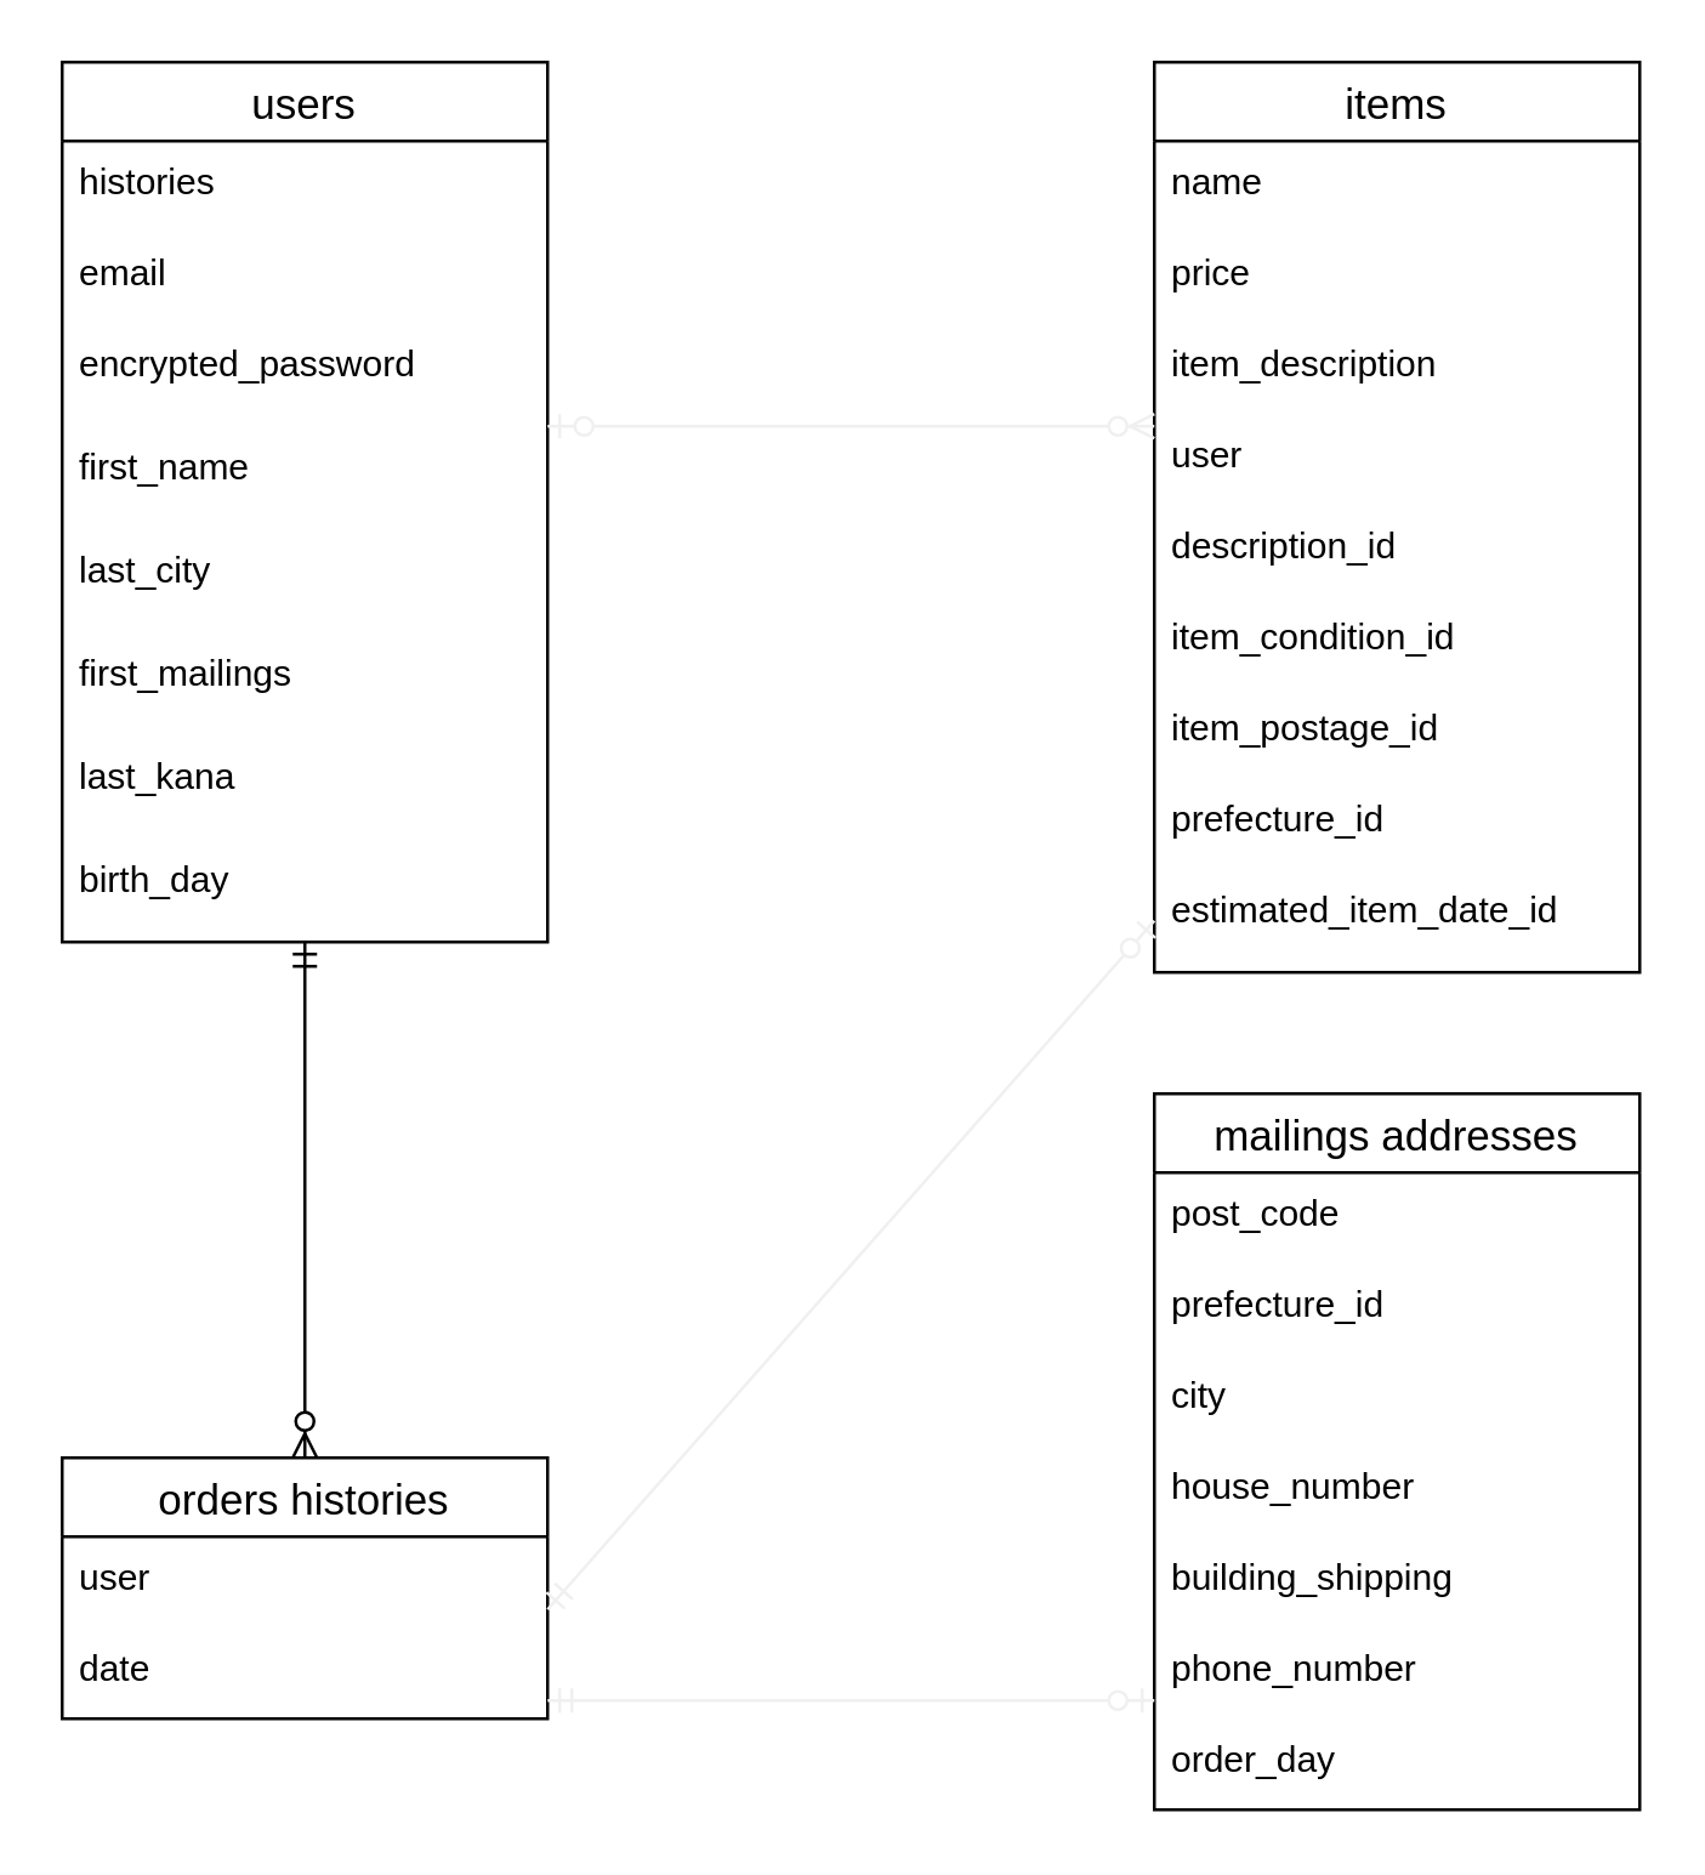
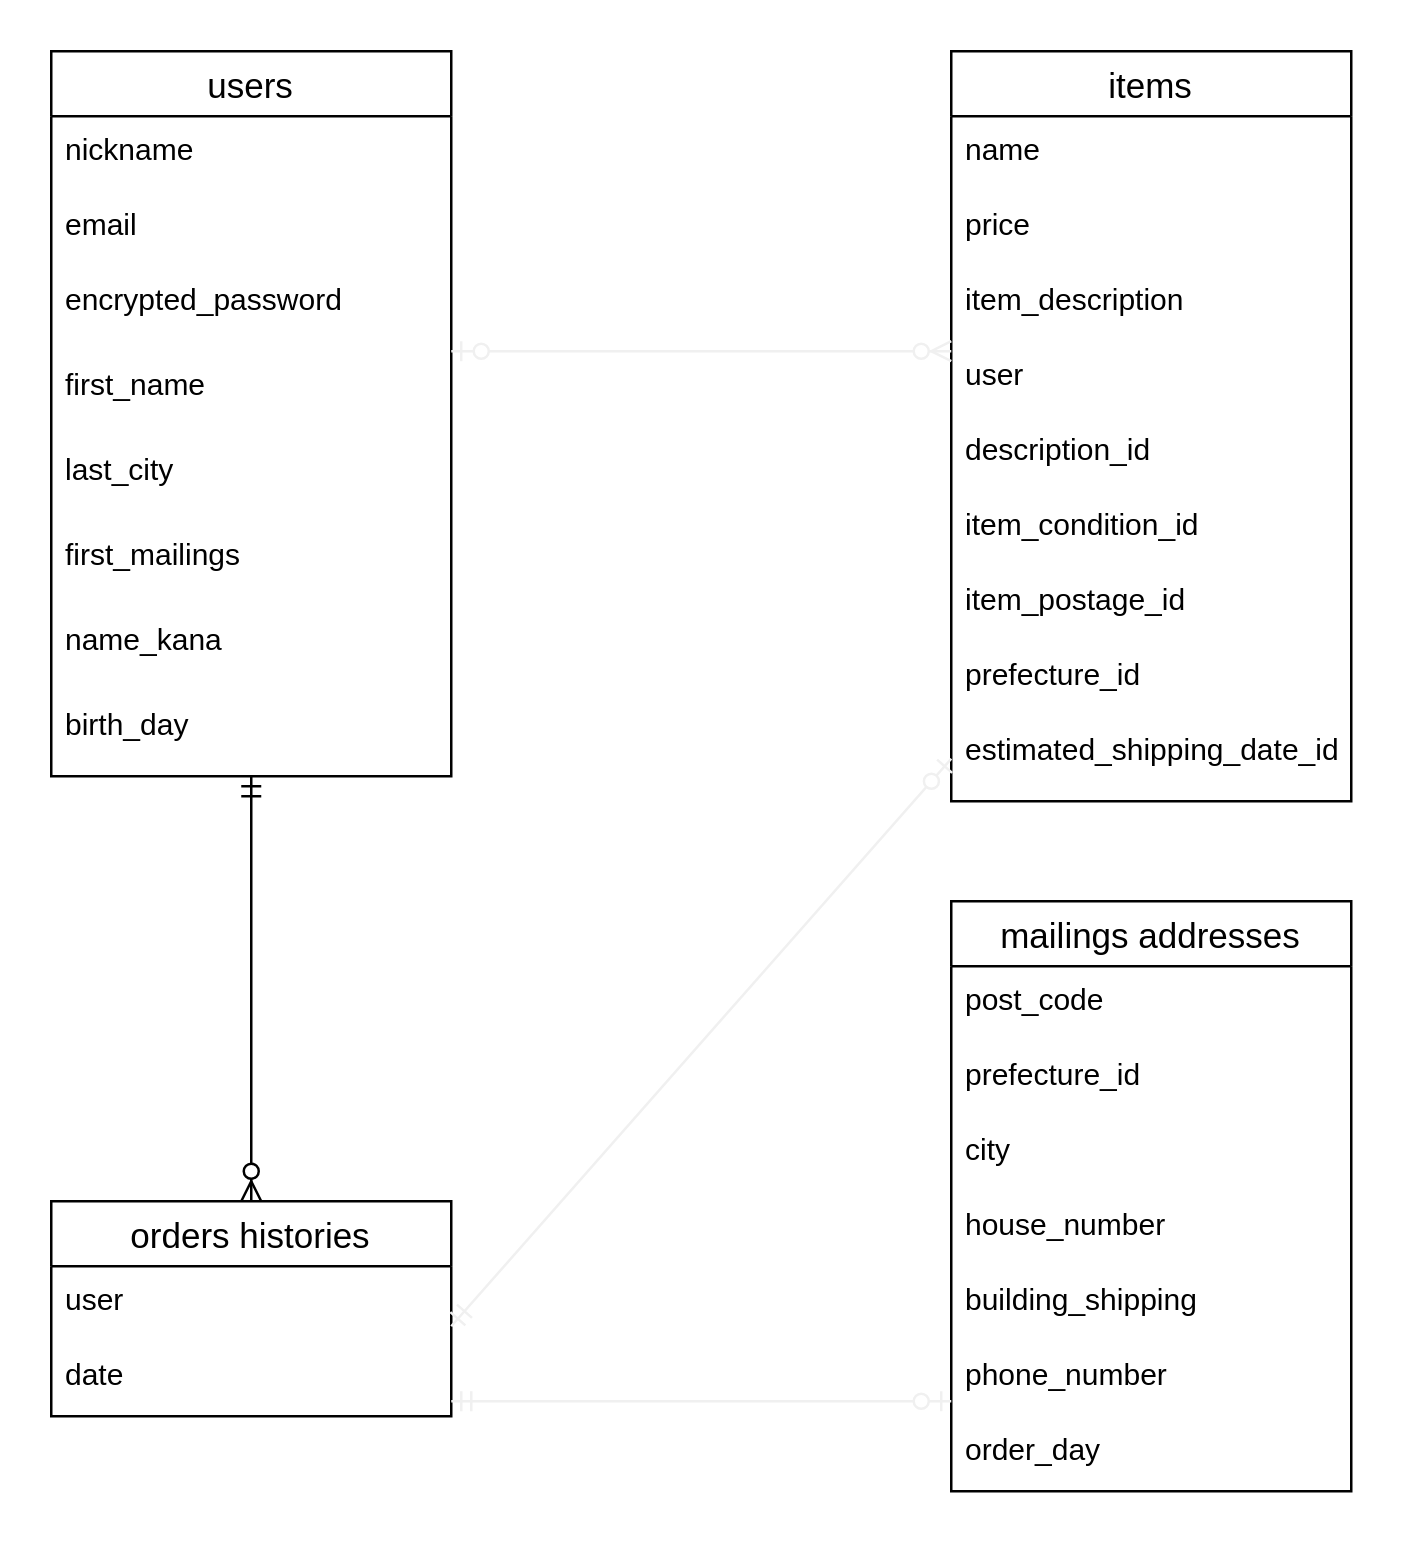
- <mxCell id="13" value="histories" style="text;strokeColor=none;fillColor=none;spacingLeft=4;spacingRight=4;overflow=hidden;rotatable=0;points=[[0,0.5],[1,0.5]];portConstraint=eastwest;fontSize=12;" vertex="1" parent="12"><mxGeometry y="26" width="160" height="30" as="geometry" /></mxCell>
+ <mxCell id="13" value="nickname" style="text;strokeColor=none;fillColor=none;spacingLeft=4;spacingRight=4;overflow=hidden;rotatable=0;points=[[0,0.5],[1,0.5]];portConstraint=eastwest;fontSize=12;" vertex="1" parent="12"><mxGeometry y="26" width="160" height="30" as="geometry" /></mxCell>
- <mxCell id="19" value="last_kana" style="text;strokeColor=none;fillColor=none;spacingLeft=4;spacingRight=4;overflow=hidden;rotatable=0;points=[[0,0.5],[1,0.5]];portConstraint=eastwest;fontSize=12;" vertex="1" parent="12"><mxGeometry y="222" width="160" height="34" as="geometry" /></mxCell>
+ <mxCell id="19" value="name_kana" style="text;strokeColor=none;fillColor=none;spacingLeft=4;spacingRight=4;overflow=hidden;rotatable=0;points=[[0,0.5],[1,0.5]];portConstraint=eastwest;fontSize=12;" vertex="1" parent="12"><mxGeometry y="222" width="160" height="34" as="geometry" /></mxCell>
- <mxCell id="11" value="estimated_item_date_id" style="text;strokeColor=none;fillColor=none;spacingLeft=4;spacingRight=4;overflow=hidden;rotatable=0;points=[[0,0.5],[1,0.5]];portConstraint=eastwest;fontSize=12;" vertex="1" parent="2"><mxGeometry y="266" width="160" height="34" as="geometry" /></mxCell>
+ <mxCell id="11" value="estimated_shipping_date_id" style="text;strokeColor=none;fillColor=none;spacingLeft=4;spacingRight=4;overflow=hidden;rotatable=0;points=[[0,0.5],[1,0.5]];portConstraint=eastwest;fontSize=12;" vertex="1" parent="2"><mxGeometry y="266" width="160" height="34" as="geometry" /></mxCell>
